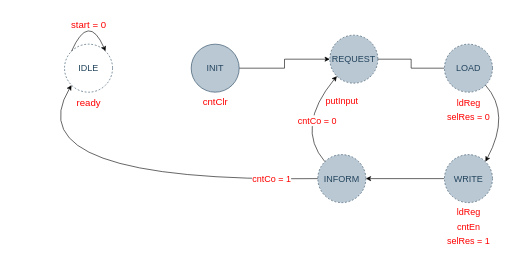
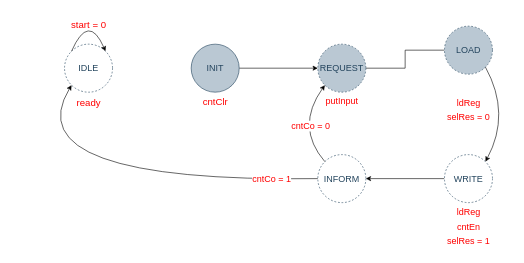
- <mxCell id="10" value="&lt;font style=&quot;font-size: 15px;&quot;&gt;REQUEST&lt;/font&gt;" style="ellipse;whiteSpace=wrap;html=1;aspect=fixed;fillColor=#bac8d3;strokeColor=#23445d;fontColor=#23445D;dashed=1;" vertex="1" parent="1"><mxGeometry x="549" y="58" width="80" height="80" as="geometry" /></mxCell>
+ <mxCell id="10" value="&lt;font style=&quot;font-size: 15px;&quot;&gt;REQUEST&lt;/font&gt;" style="ellipse;whiteSpace=wrap;html=1;aspect=fixed;fillColor=#bac8d3;strokeColor=#23445d;fontColor=#23445D;dashed=1;" vertex="1" parent="1"><mxGeometry x="529" y="73" width="80" height="80" as="geometry" /></mxCell>
- <mxCell id="12" value="&lt;font style=&quot;font-size: 15px;&quot;&gt;LOAD&lt;/font&gt;" style="ellipse;whiteSpace=wrap;html=1;aspect=fixed;fillColor=#bac8d3;strokeColor=#23445d;fontColor=#23445D;dashed=1;" vertex="1" parent="1"><mxGeometry x="740" y="73" width="80" height="80" as="geometry" /></mxCell>
+ <mxCell id="12" value="&lt;font style=&quot;font-size: 15px;&quot;&gt;LOAD&lt;/font&gt;" style="ellipse;whiteSpace=wrap;html=1;aspect=fixed;fillColor=#bac8d3;strokeColor=#23445d;fontColor=#23445D;dashed=1;" vertex="1" parent="1"><mxGeometry x="740" y="43" width="80" height="80" as="geometry" /></mxCell>
- <mxCell id="19" value="&lt;font style=&quot;font-size: 15px;&quot;&gt;INFORM&lt;/font&gt;" style="ellipse;whiteSpace=wrap;html=1;aspect=fixed;fillColor=#bac8d3;strokeColor=#23445d;fontColor=#23445D;dashed=1;" vertex="1" parent="1"><mxGeometry x="529" y="257" width="80" height="80" as="geometry" /></mxCell>
+ <mxCell id="19" value="&lt;font style=&quot;font-size: 15px;&quot;&gt;INFORM&lt;/font&gt;" style="ellipse;whiteSpace=wrap;html=1;aspect=fixed;fillColor=#ffffff;strokeColor=#23445d;fontColor=#23445D;dashed=1;" vertex="1" parent="1"><mxGeometry x="529" y="257" width="80" height="80" as="geometry" /></mxCell>
- <mxCell id="15" value="&lt;font style=&quot;font-size: 15px;&quot;&gt;WRITE&lt;/font&gt;" style="ellipse;whiteSpace=wrap;html=1;aspect=fixed;fillColor=#bac8d3;strokeColor=#23445d;fontColor=#23445D;dashed=1;" vertex="1" parent="1"><mxGeometry x="740" y="257" width="80" height="80" as="geometry" /></mxCell>
+ <mxCell id="15" value="&lt;font style=&quot;font-size: 15px;&quot;&gt;WRITE&lt;/font&gt;" style="ellipse;whiteSpace=wrap;html=1;aspect=fixed;fillColor=#ffffff;strokeColor=#23445d;fontColor=#23445D;dashed=1;" vertex="1" parent="1"><mxGeometry x="740" y="257" width="80" height="80" as="geometry" /></mxCell>
